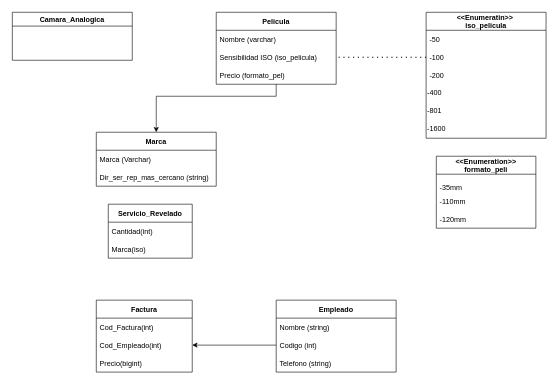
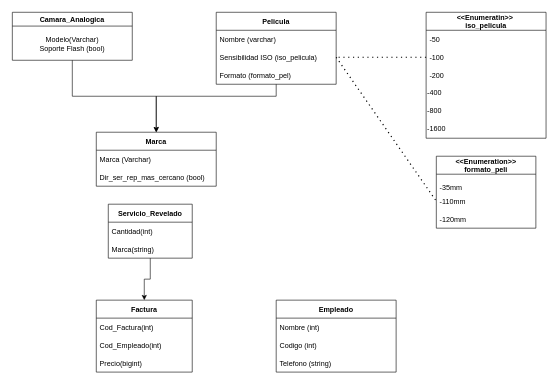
+ <mxCell id="11" value="Modelo(Varchar)&lt;br&gt;Soporte Flash (bool)" style="text;html=1;strokeColor=none;fillColor=none;align=center;verticalAlign=middle;whiteSpace=wrap;rounded=0;" parent="10" vertex="1"><mxGeometry y="25" width="200" height="55" as="geometry" /></mxCell>
- <mxCell id="6" value="Precio (formato_pel)" style="text;strokeColor=none;fillColor=none;align=left;verticalAlign=middle;spacingLeft=4;spacingRight=4;overflow=hidden;points=[[0,0.5],[1,0.5]];portConstraint=eastwest;rotatable=0;" parent="3" vertex="1"><mxGeometry y="90" width="200" height="30" as="geometry" /></mxCell>
+ <mxCell id="6" value="Formato (formato_pel)" style="text;strokeColor=none;fillColor=none;align=left;verticalAlign=middle;spacingLeft=4;spacingRight=4;overflow=hidden;points=[[0,0.5],[1,0.5]];portConstraint=eastwest;rotatable=0;" parent="3" vertex="1"><mxGeometry y="90" width="200" height="30" as="geometry" /></mxCell>
+ <mxCell id="27" style="edgeStyle=orthogonalEdgeStyle;rounded=0;orthogonalLoop=1;jettySize=auto;html=1;exitX=0.5;exitY=1;exitDx=0;exitDy=0;entryX=0.5;entryY=0;entryDx=0;entryDy=0;" parent="1" source="11" target="7" edge="1"><mxGeometry relative="1" as="geometry" /></mxCell>
- <mxCell id="21" value="-801" style="text;html=1;strokeColor=none;fillColor=none;align=left;verticalAlign=middle;whiteSpace=wrap;rounded=0;" parent="16" vertex="1"><mxGeometry y="150" width="200" height="30" as="geometry" /></mxCell>
+ <mxCell id="21" value="-800" style="text;html=1;strokeColor=none;fillColor=none;align=left;verticalAlign=middle;whiteSpace=wrap;rounded=0;" parent="16" vertex="1"><mxGeometry y="150" width="200" height="30" as="geometry" /></mxCell>
+ <mxCell id="33" value="" style="endArrow=none;dashed=1;html=1;dashPattern=1 3;strokeWidth=2;rounded=0;entryX=0;entryY=0.5;entryDx=0;entryDy=0;exitX=1;exitY=0.5;exitDx=0;exitDy=0;" parent="1" source="5" target="14" edge="1"><mxGeometry width="50" height="50" relative="1" as="geometry"><mxPoint x="640" y="340" as="sourcePoint" /><mxPoint x="690" y="290" as="targetPoint" /></mxGeometry></mxCell>
- <mxCell id="9" value="Dir_ser_rep_mas_cercano (string)" style="text;strokeColor=none;fillColor=none;align=left;verticalAlign=middle;spacingLeft=4;spacingRight=4;overflow=hidden;points=[[0,0.5],[1,0.5]];portConstraint=eastwest;rotatable=0;" parent="7" vertex="1"><mxGeometry y="60" width="200" height="30" as="geometry" /></mxCell>
+ <mxCell id="9" value="Dir_ser_rep_mas_cercano (bool)" style="text;strokeColor=none;fillColor=none;align=left;verticalAlign=middle;spacingLeft=4;spacingRight=4;overflow=hidden;points=[[0,0.5],[1,0.5]];portConstraint=eastwest;rotatable=0;" parent="7" vertex="1"><mxGeometry y="60" width="200" height="30" as="geometry" /></mxCell>
- <mxCell id="38" value="Marca(iso)" style="text;strokeColor=none;fillColor=none;align=left;verticalAlign=middle;spacingLeft=4;spacingRight=4;overflow=hidden;points=[[0,0.5],[1,0.5]];portConstraint=eastwest;rotatable=0;" parent="36" vertex="1"><mxGeometry y="60" width="140" height="30" as="geometry" /></mxCell>
+ <mxCell id="38" value="Marca(string)" style="text;strokeColor=none;fillColor=none;align=left;verticalAlign=middle;spacingLeft=4;spacingRight=4;overflow=hidden;points=[[0,0.5],[1,0.5]];portConstraint=eastwest;rotatable=0;" parent="36" vertex="1"><mxGeometry y="60" width="140" height="30" as="geometry" /></mxCell>
+ <mxCell id="35" style="edgeStyle=orthogonalEdgeStyle;rounded=0;orthogonalLoop=1;jettySize=auto;html=1;" parent="1" source="36" target="28" edge="1"><mxGeometry relative="1" as="geometry" /></mxCell>
- <mxCell id="24" value="Nombre (string)" style="text;strokeColor=none;fillColor=none;align=left;verticalAlign=middle;spacingLeft=4;spacingRight=4;overflow=hidden;points=[[0,0.5],[1,0.5]];portConstraint=eastwest;rotatable=0;" parent="23" vertex="1"><mxGeometry y="30" width="200" height="30" as="geometry" /></mxCell>
+ <mxCell id="24" value="Nombre (int)" style="text;strokeColor=none;fillColor=none;align=left;verticalAlign=middle;spacingLeft=4;spacingRight=4;overflow=hidden;points=[[0,0.5],[1,0.5]];portConstraint=eastwest;rotatable=0;" parent="23" vertex="1"><mxGeometry y="30" width="200" height="30" as="geometry" /></mxCell>
- <mxCell id="34" style="edgeStyle=orthogonalEdgeStyle;rounded=0;orthogonalLoop=1;jettySize=auto;html=1;entryX=1;entryY=0.5;entryDx=0;entryDy=0;" parent="1" source="25" target="30" edge="1"><mxGeometry relative="1" as="geometry" /></mxCell>
